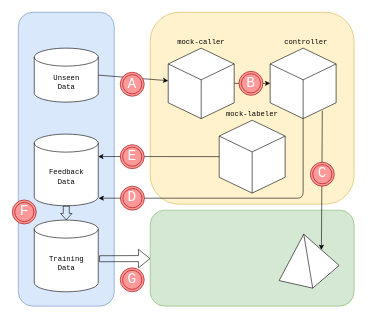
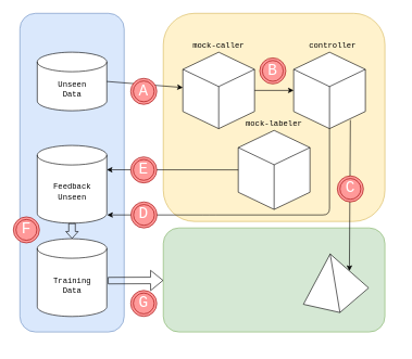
- <mxCell id="23" value="&lt;font style=&quot;font-size: 24px&quot; face=&quot;Courier New&quot; color=&quot;#FFFFFF&quot;&gt;B&lt;/font&gt;" style="ellipse;shape=doubleEllipse;whiteSpace=wrap;html=1;aspect=fixed;fillColor=#FF9999;strokeColor=#990000;" vertex="1" parent="11"><mxGeometry x="148" y="98.53" width="40" height="40" as="geometry" /></mxCell>
+ <mxCell id="23" value="&lt;font style=&quot;font-size: 24px&quot; face=&quot;Courier New&quot; color=&quot;#FFFFFF&quot;&gt;B&lt;/font&gt;" style="ellipse;shape=doubleEllipse;whiteSpace=wrap;html=1;aspect=fixed;fillColor=#FF9999;strokeColor=#990000;" vertex="1" parent="11"><mxGeometry x="148" y="68.53" width="40" height="40" as="geometry" /></mxCell>
- <mxCell id="6" value="&lt;div&gt;&lt;font face=&quot;Courier New&quot;&gt;Feedback&lt;/font&gt;&lt;/div&gt;&lt;div&gt;&lt;font face=&quot;Courier New&quot;&gt;Data&lt;/font&gt;&lt;br&gt;&lt;/div&gt;" style="shape=cylinder3;whiteSpace=wrap;html=1;boundedLbl=1;backgroundOutline=1;size=15;fillColor=#ffffff;" vertex="1" parent="3"><mxGeometry x="26.667" y="203.171" width="106.667" height="119.512" as="geometry" /></mxCell>
+ <mxCell id="6" value="&lt;div&gt;&lt;font face=&quot;Courier New&quot;&gt;Feedback&lt;/font&gt;&lt;/div&gt;&lt;div&gt;&lt;font face=&quot;Courier New&quot;&gt;Unseen&lt;/font&gt;&lt;br&gt;&lt;/div&gt;" style="shape=cylinder3;whiteSpace=wrap;html=1;boundedLbl=1;backgroundOutline=1;size=15;fillColor=#ffffff;" vertex="1" parent="3"><mxGeometry x="26.667" y="203.171" width="106.667" height="119.512" as="geometry" /></mxCell>
